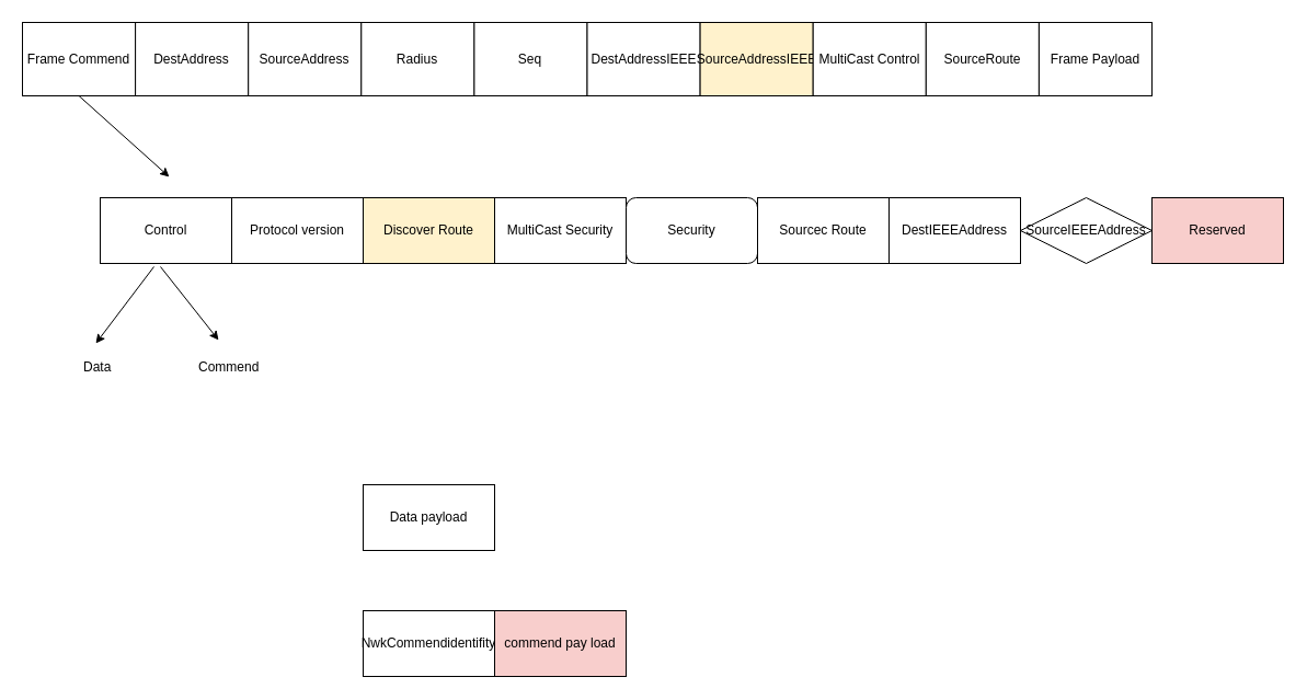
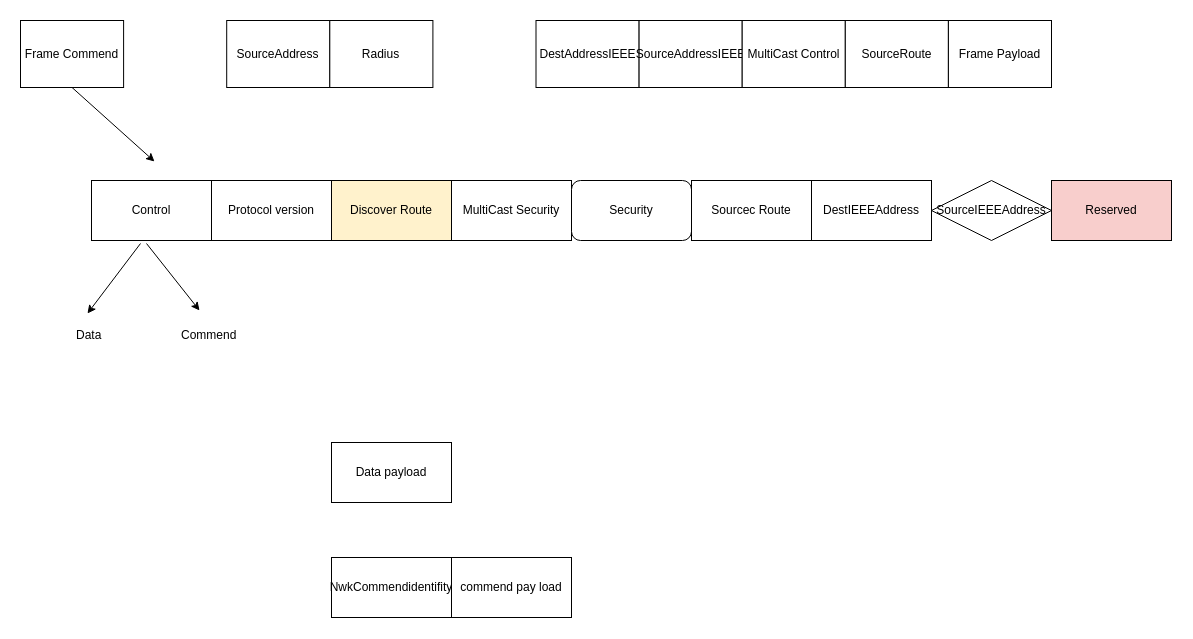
- <mxCell id="6" value="DestAddress" style="rounded=0;whiteSpace=wrap;html=1;" parent="4" vertex="1"><mxGeometry x="103.1" width="103.1" height="67" as="geometry" /></mxCell>
- <mxCell id="10" value="Seq" style="rounded=0;whiteSpace=wrap;html=1;" parent="9" vertex="1"><mxGeometry width="103.1" height="67" as="geometry" /></mxCell>
- <mxCell id="12" value="SourceAddressIEEE" style="rounded=0;whiteSpace=wrap;html=1;fillColor=#fff2cc;" parent="3" vertex="1"><mxGeometry x="618.6" width="103.1" height="67" as="geometry" /></mxCell>
+ <mxCell id="12" value="SourceAddressIEEE" style="rounded=0;whiteSpace=wrap;html=1;" parent="3" vertex="1"><mxGeometry x="618.6" width="103.1" height="67" as="geometry" /></mxCell>
- <mxCell id="31" value="commend pay load" style="rounded=0;whiteSpace=wrap;html=1;fillColor=#f8cecc;" parent="1" vertex="1"><mxGeometry x="451" y="557" width="120" height="60" as="geometry" /></mxCell>
+ <mxCell id="31" value="commend pay load" style="rounded=0;whiteSpace=wrap;html=1;" parent="1" vertex="1"><mxGeometry x="451" y="557" width="120" height="60" as="geometry" /></mxCell>
